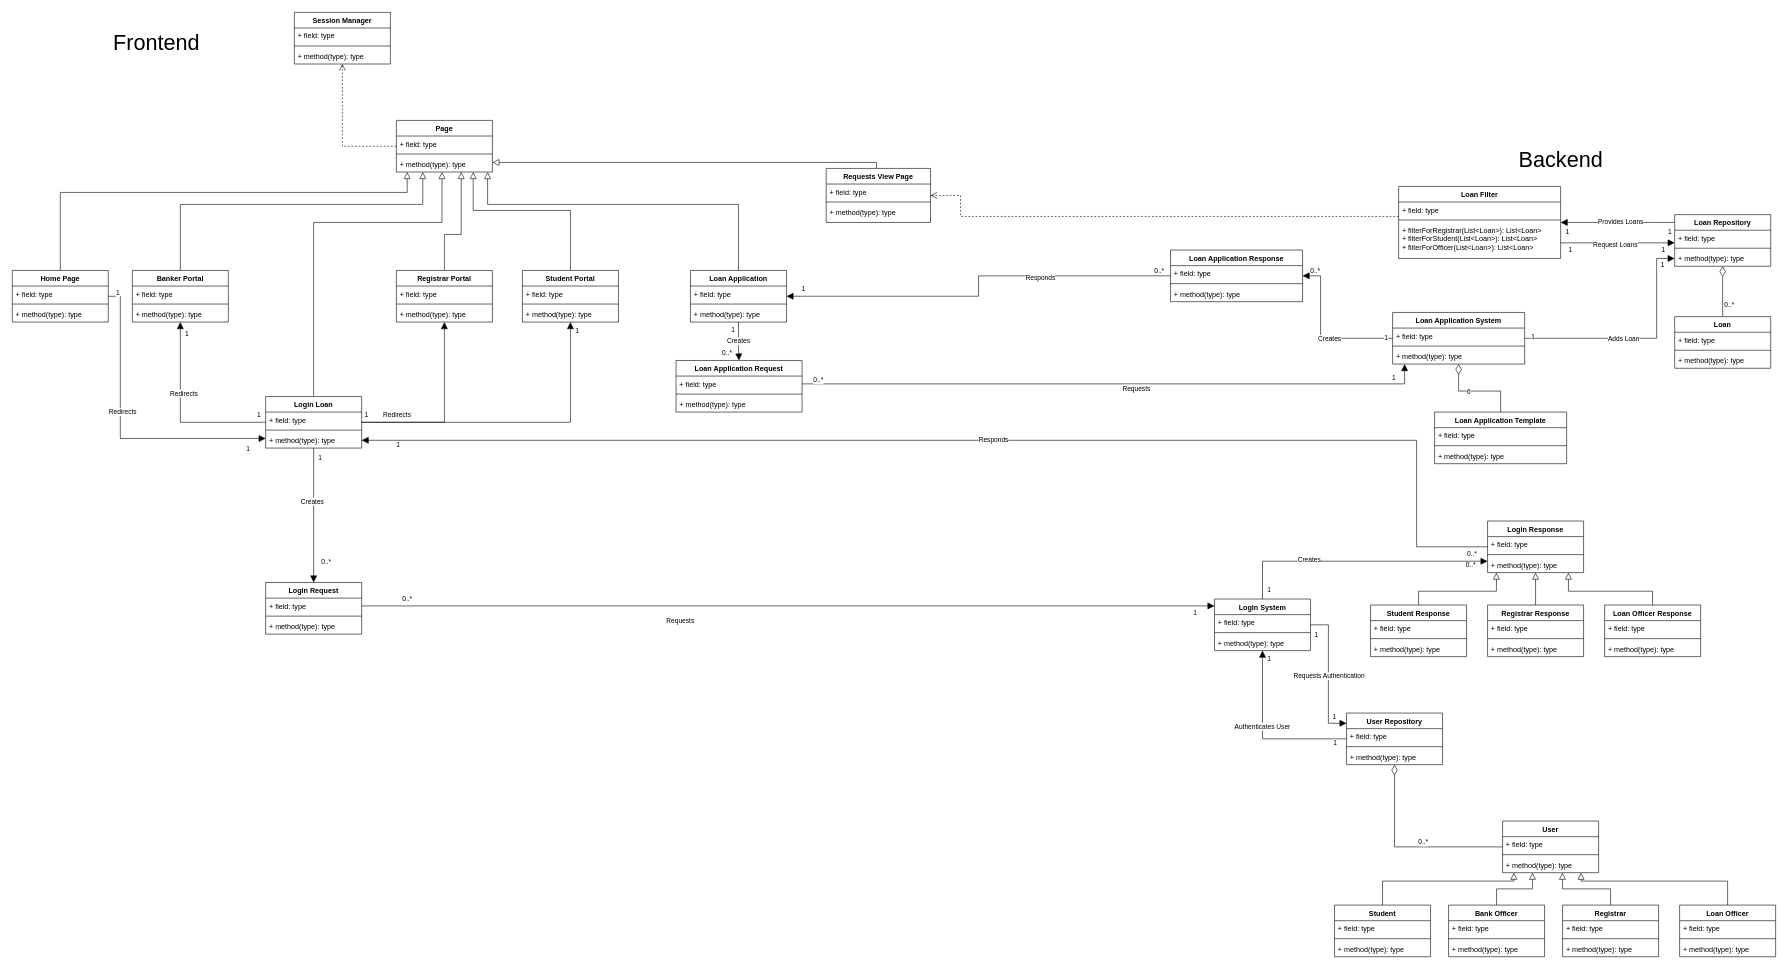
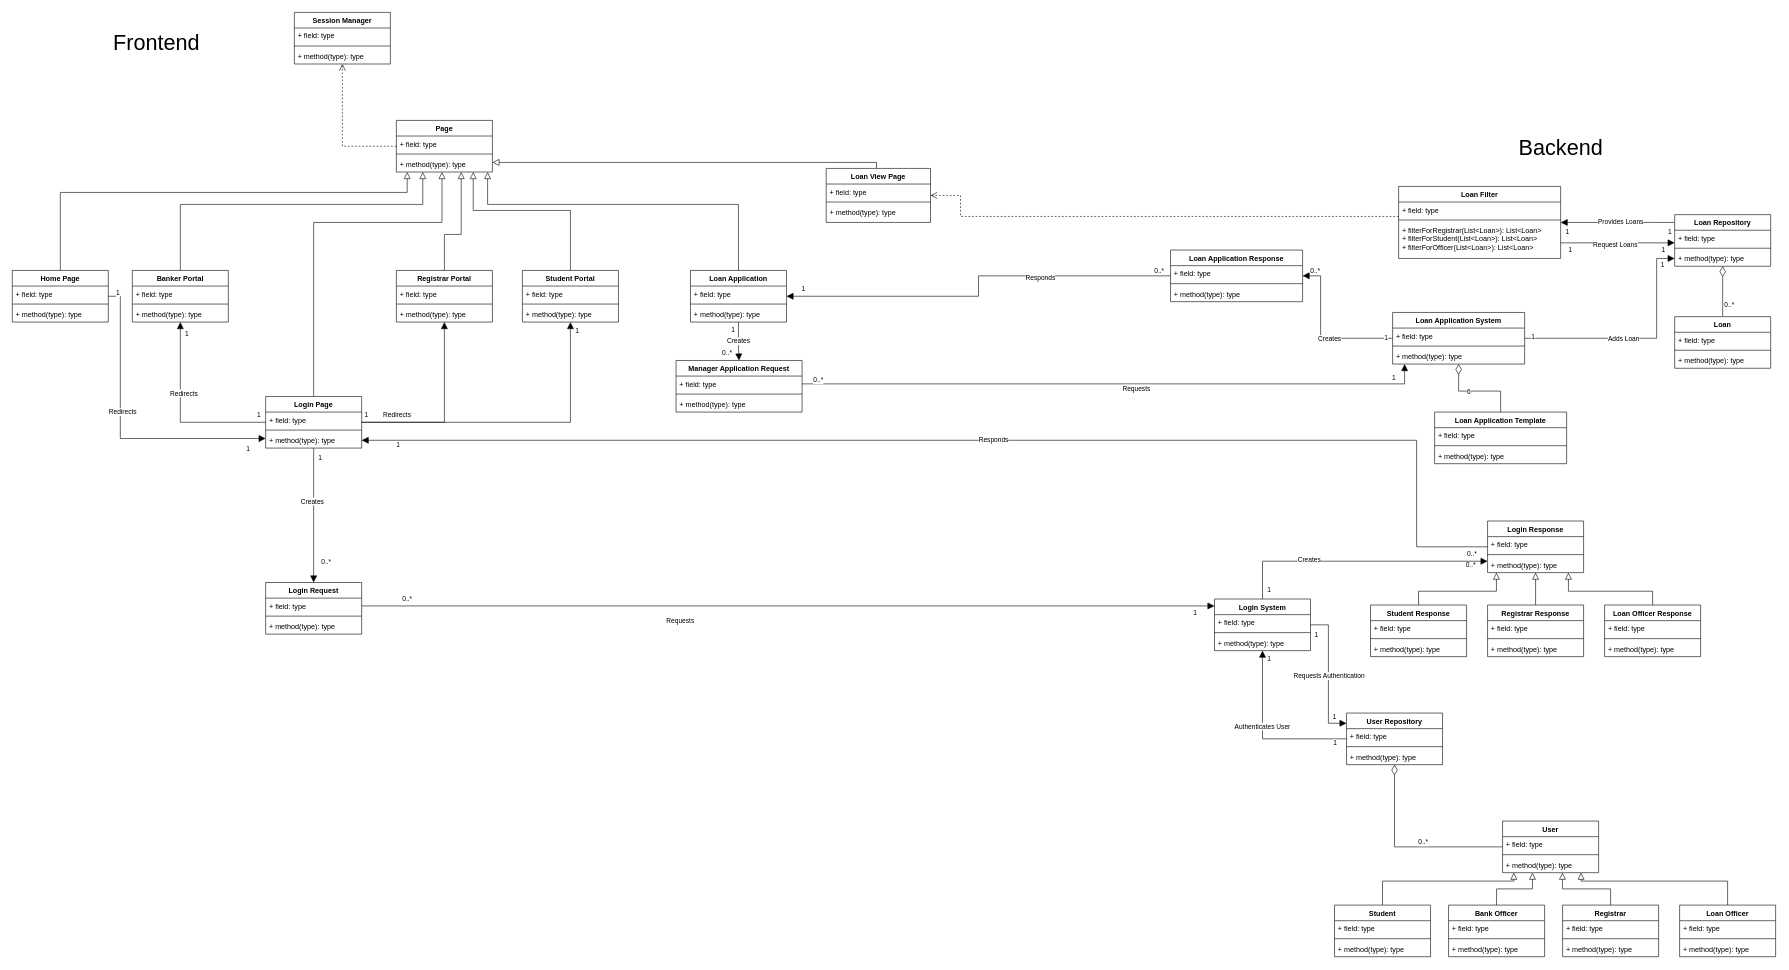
- <mxCell id="166" value="&lt;font style=&quot;font-size: 36px&quot;&gt;Backend&lt;/font&gt;" style="text;html=1;align=center;verticalAlign=middle;resizable=0;points=[];autosize=1;" vertex="1" parent="1"><mxGeometry x="2520" y="250" width="160" height="30" as="geometry" /></mxCell>
+ <mxCell id="166" value="&lt;font style=&quot;font-size: 36px&quot;&gt;Backend&lt;/font&gt;" style="text;html=1;align=center;verticalAlign=middle;resizable=0;points=[];autosize=1;" vertex="1" parent="1"><mxGeometry x="2520" y="230" width="160" height="30" as="geometry" /></mxCell>
- <mxCell id="146" value="Requests View Page" style="swimlane;fontStyle=1;align=center;verticalAlign=top;childLayout=stackLayout;horizontal=1;startSize=26;horizontalStack=0;resizeParent=1;resizeParentMax=0;resizeLast=0;collapsible=1;marginBottom=0;" vertex="1" parent="1"><mxGeometry x="1376.2" y="280" width="173.8" height="90" as="geometry" /></mxCell>
+ <mxCell id="146" value="Loan View Page" style="swimlane;fontStyle=1;align=center;verticalAlign=top;childLayout=stackLayout;horizontal=1;startSize=26;horizontalStack=0;resizeParent=1;resizeParentMax=0;resizeLast=0;collapsible=1;marginBottom=0;" vertex="1" parent="1"><mxGeometry x="1376.2" y="280" width="173.8" height="90" as="geometry" /></mxCell>
- <mxCell id="167" value="Loan Application Request" style="swimlane;fontStyle=1;align=center;verticalAlign=top;childLayout=stackLayout;horizontal=1;startSize=26;horizontalStack=0;resizeParent=1;resizeParentMax=0;resizeLast=0;collapsible=1;marginBottom=0;" vertex="1" parent="1"><mxGeometry x="1126" y="600" width="210" height="86" as="geometry" /></mxCell>
+ <mxCell id="167" value="Manager Application Request" style="swimlane;fontStyle=1;align=center;verticalAlign=top;childLayout=stackLayout;horizontal=1;startSize=26;horizontalStack=0;resizeParent=1;resizeParentMax=0;resizeLast=0;collapsible=1;marginBottom=0;" vertex="1" parent="1"><mxGeometry x="1126" y="600" width="210" height="86" as="geometry" /></mxCell>
- <mxCell id="25" value="Login Loan" style="swimlane;fontStyle=1;align=center;verticalAlign=top;childLayout=stackLayout;horizontal=1;startSize=26;horizontalStack=0;resizeParent=1;resizeParentMax=0;resizeLast=0;collapsible=1;marginBottom=0;" vertex="1" parent="1"><mxGeometry x="442.14" y="660" width="160" height="86" as="geometry" /></mxCell>
+ <mxCell id="25" value="Login Page" style="swimlane;fontStyle=1;align=center;verticalAlign=top;childLayout=stackLayout;horizontal=1;startSize=26;horizontalStack=0;resizeParent=1;resizeParentMax=0;resizeLast=0;collapsible=1;marginBottom=0;" vertex="1" parent="1"><mxGeometry x="442.14" y="660" width="160" height="86" as="geometry" /></mxCell>
